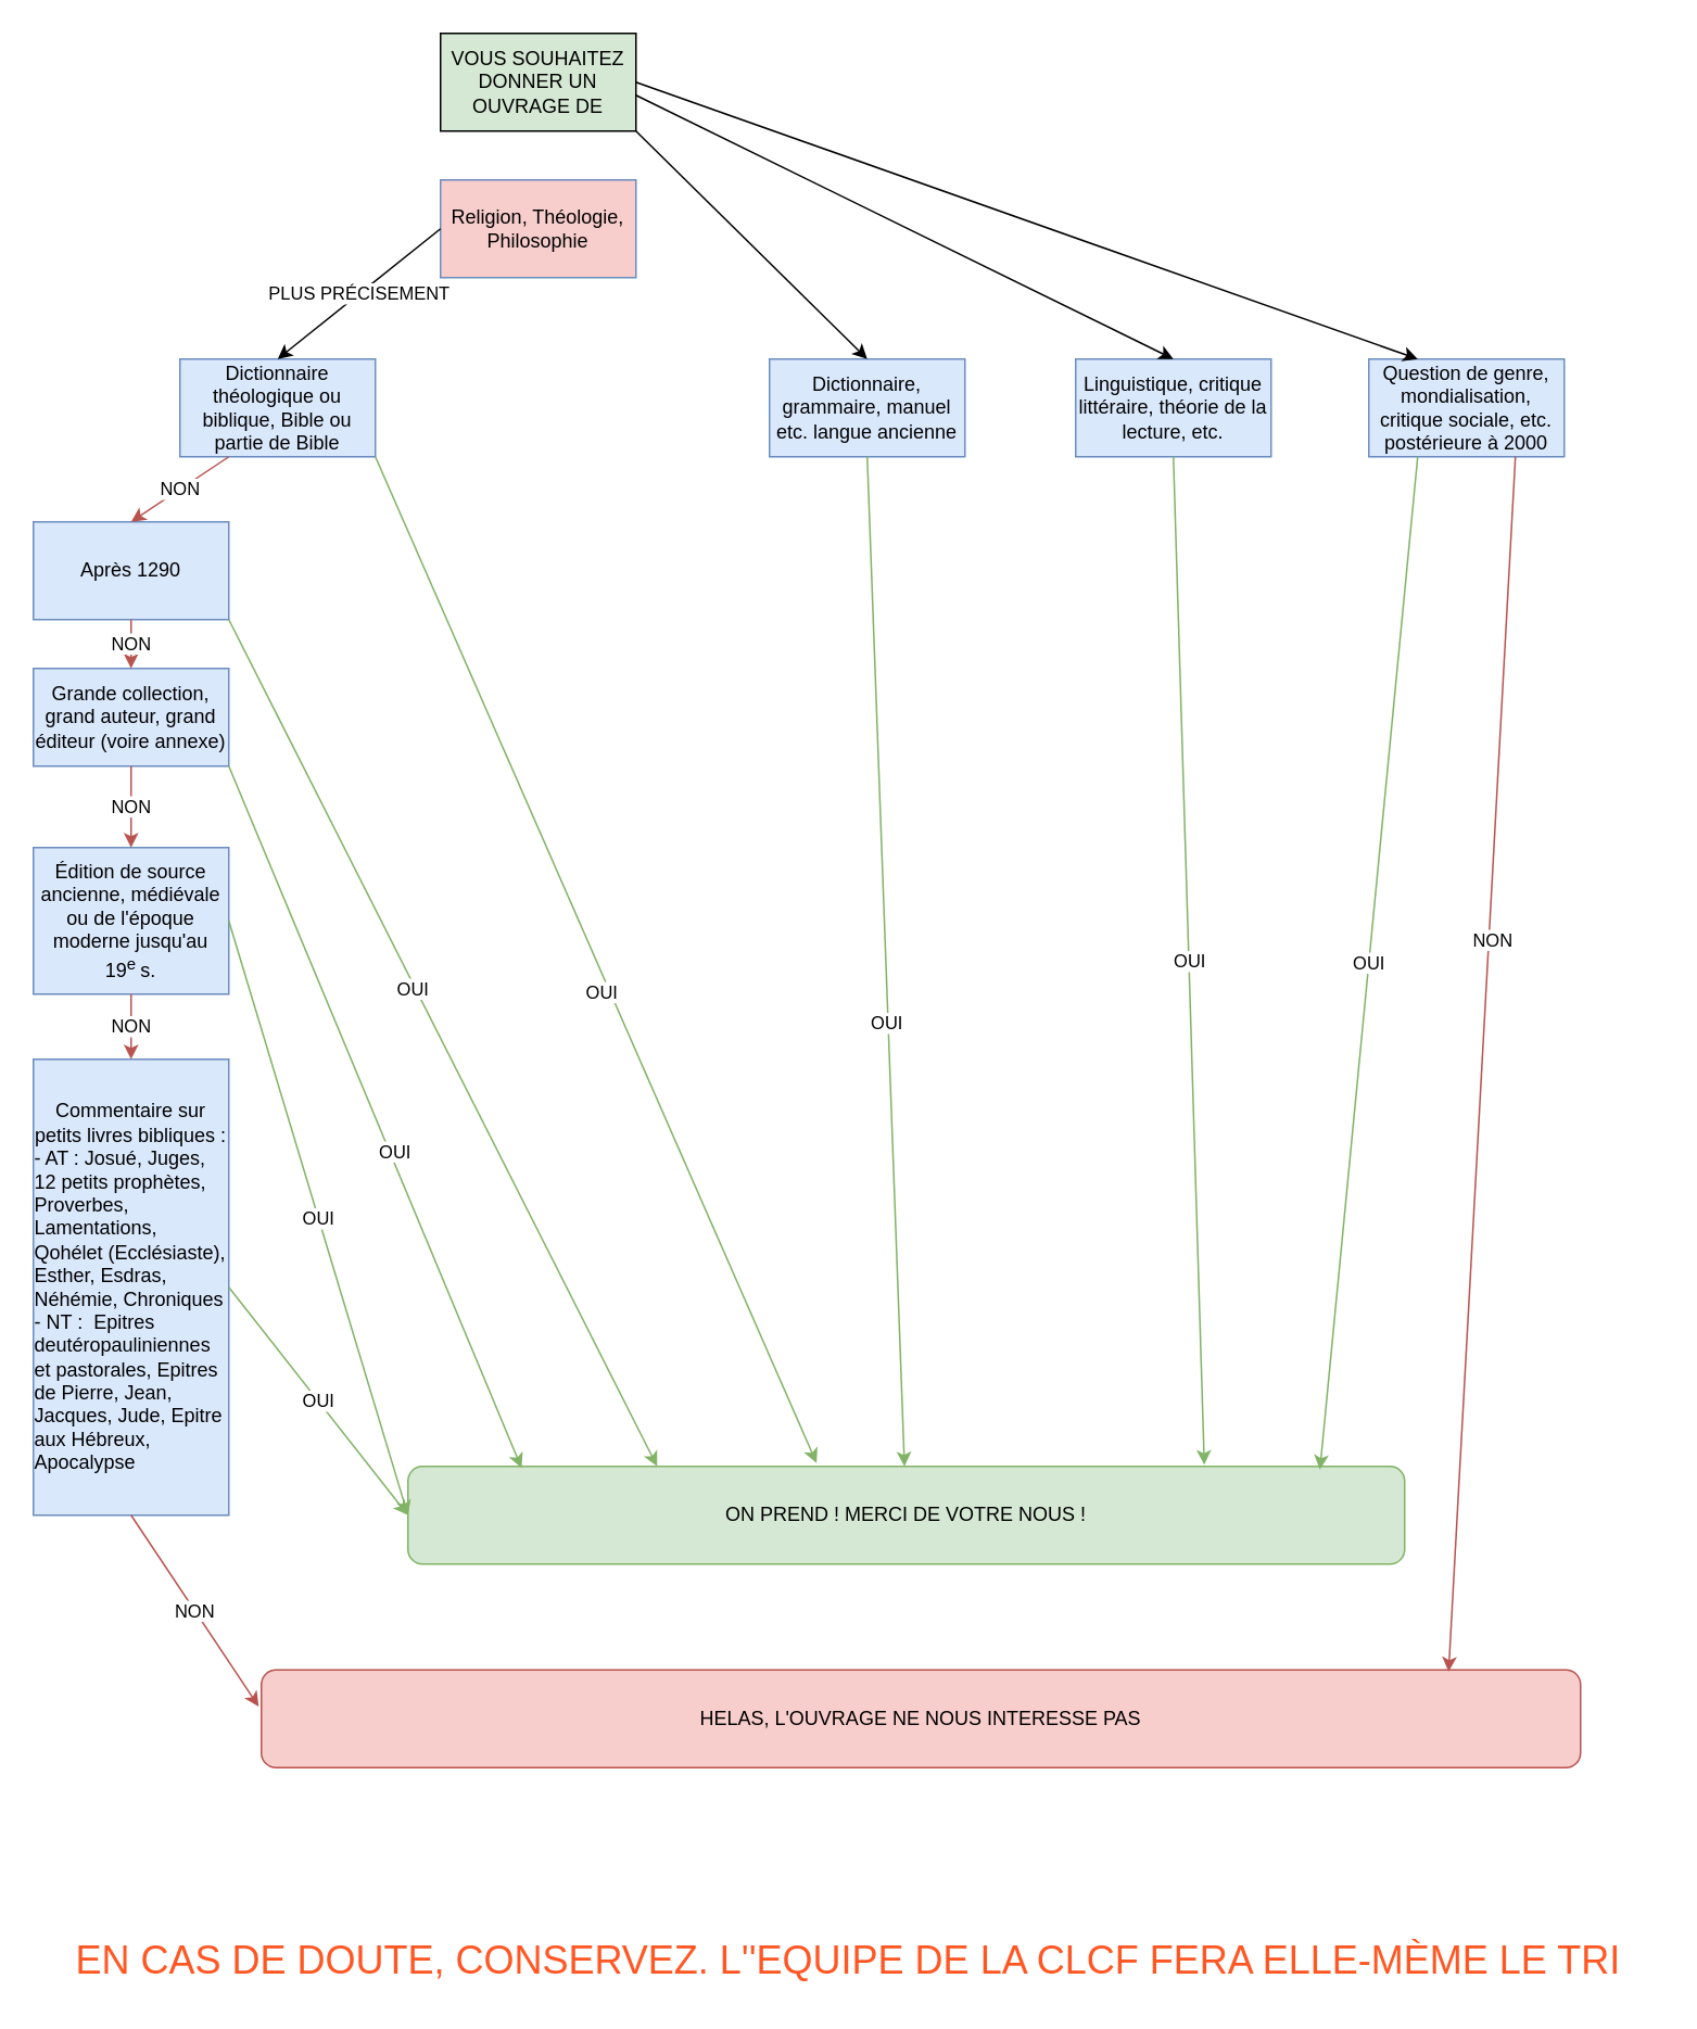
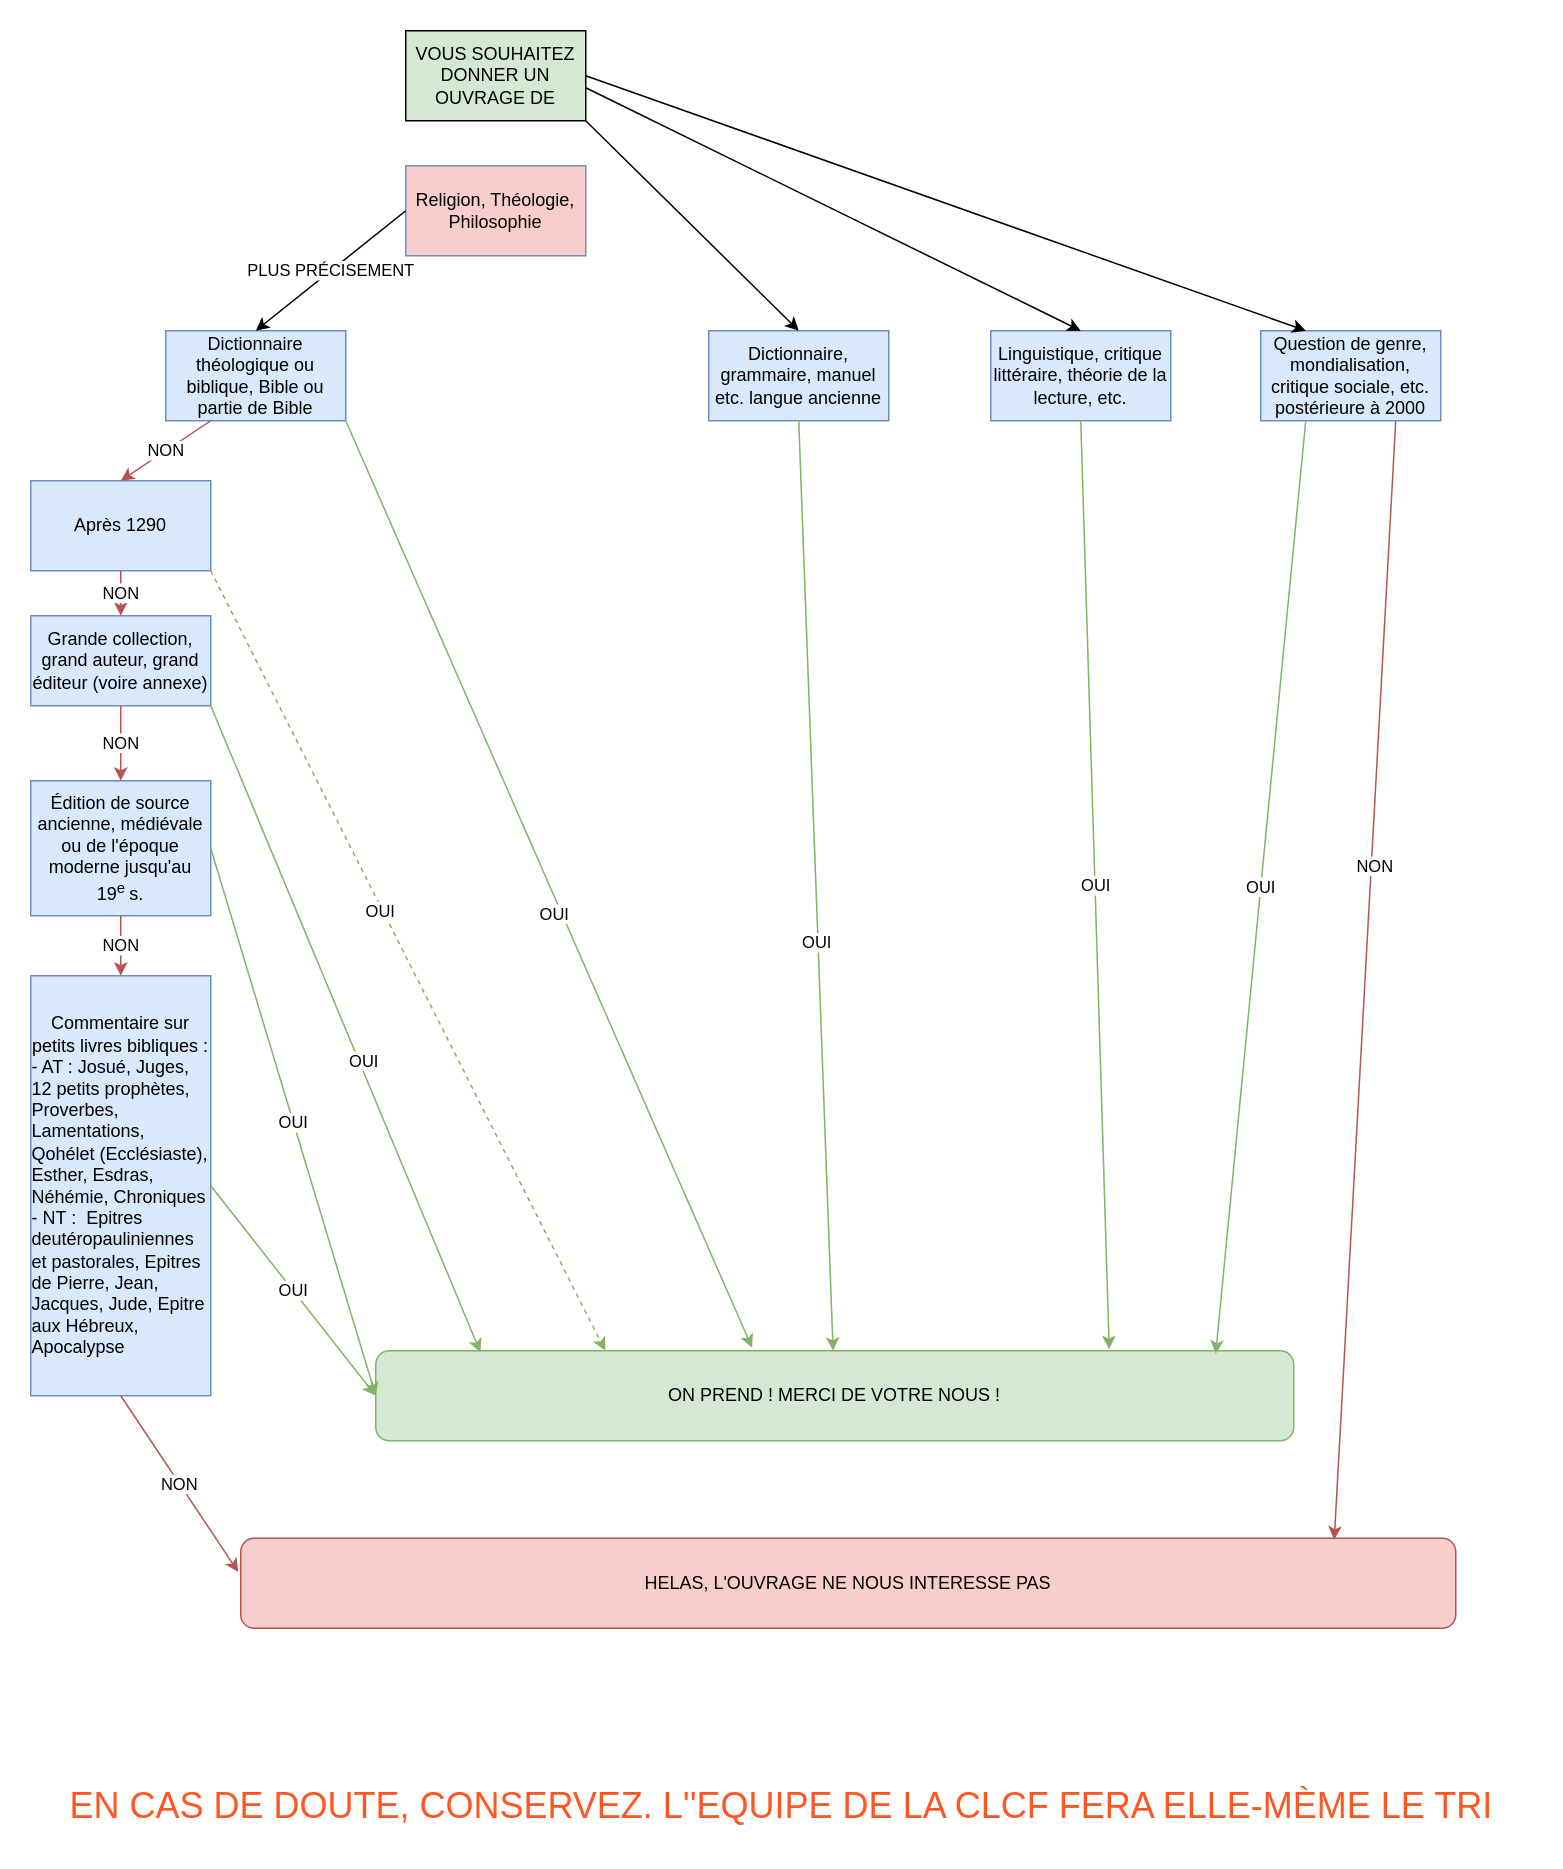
- <mxCell id="15" value="" style="endArrow=classic;html=1;rounded=0;exitX=1;exitY=1;exitDx=0;exitDy=0;entryX=0.25;entryY=0;entryDx=0;entryDy=0;fillColor=#d5e8d4;strokeColor=#82b366;" parent="3" source="13" target="6" edge="1"><mxGeometry width="50" height="50" relative="1" as="geometry"><mxPoint y="545" as="sourcePoint" /><mxPoint x="50" y="495" as="targetPoint" /></mxGeometry></mxCell>
+ <mxCell id="15" value="" style="endArrow=classic;html=1;rounded=0;exitX=1;exitY=1;exitDx=0;exitDy=0;entryX=0.25;entryY=0;entryDx=0;entryDy=0;fillColor=#d5e8d4;strokeColor=#82b366;dashed=1;" parent="3" source="13" target="6" edge="1"><mxGeometry width="50" height="50" relative="1" as="geometry"><mxPoint y="545" as="sourcePoint" /><mxPoint x="50" y="495" as="targetPoint" /></mxGeometry></mxCell>
